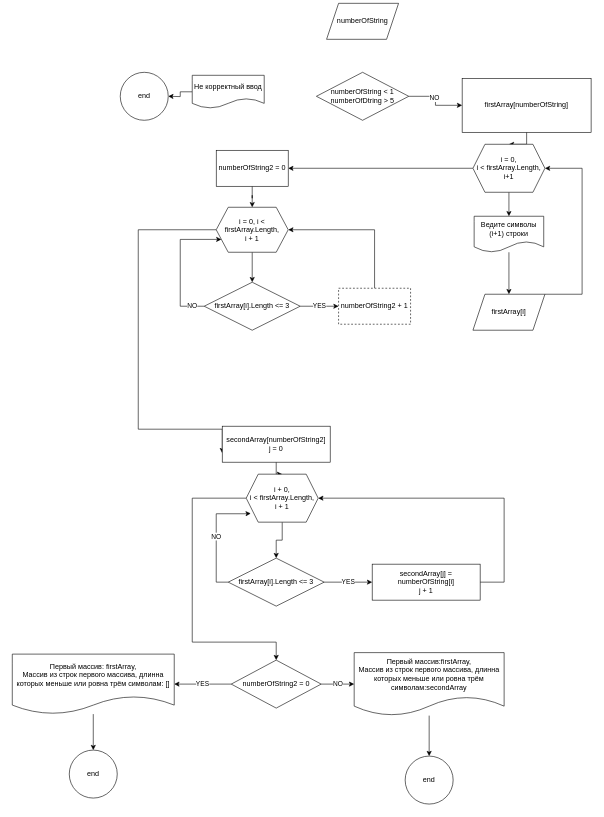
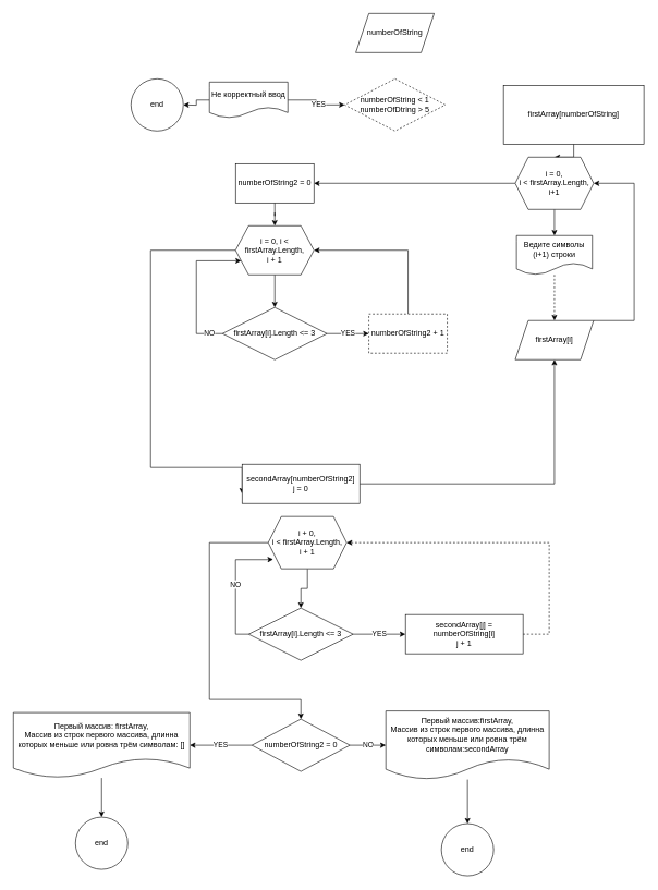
- <mxCell id="2" value="numberOfString" style="shape=parallelogram;perimeter=parallelogramPerimeter;whiteSpace=wrap;html=1;fixedSize=1;" vertex="1" parent="1"><mxGeometry x="544" y="5" width="120" height="60" as="geometry" /></mxCell>
+ <mxCell id="2" value="numberOfString" style="shape=parallelogram;perimeter=parallelogramPerimeter;whiteSpace=wrap;html=1;fixedSize=1;" vertex="1" parent="1"><mxGeometry x="544" y="20" width="120" height="60" as="geometry" /></mxCell>
+ <mxCell id="6" value="" style="edgeStyle=orthogonalEdgeStyle;rounded=0;orthogonalLoop=1;jettySize=auto;html=1;" edge="1" parent="1" source="9" target="5"><mxGeometry relative="1" as="geometry" /></mxCell>
+ <mxCell id="7" value="YES" style="edgeLabel;html=1;align=center;verticalAlign=middle;resizable=0;points=[];" vertex="1" connectable="0" parent="6"><mxGeometry x="0.058" y="3" relative="1" as="geometry"><mxPoint as="offset" /></mxGeometry></mxCell>
- <mxCell id="5" value="numberOfString &amp;lt; 1&lt;br&gt;numberOfDtring &amp;gt; 5" style="rhombus;whiteSpace=wrap;html=1;" vertex="1" parent="1"><mxGeometry x="527" y="120" width="154" height="80" as="geometry" /></mxCell>
+ <mxCell id="5" value="numberOfString &amp;lt; 1&lt;br&gt;numberOfDtring &amp;gt; 5" style="rhombus;whiteSpace=wrap;html=1;dashed=1;" vertex="1" parent="1"><mxGeometry x="527" y="120" width="154" height="80" as="geometry" /></mxCell>
- <mxCell id="3" value="" style="edgeStyle=orthogonalEdgeStyle;rounded=0;orthogonalLoop=1;jettySize=auto;html=1;" edge="1" parent="1" source="5" target="12"><mxGeometry relative="1" as="geometry" /></mxCell>
- <mxCell id="4" value="NO" style="edgeLabel;html=1;align=center;verticalAlign=middle;resizable=0;points=[];" vertex="1" connectable="0" parent="3"><mxGeometry x="-0.2" y="-2" relative="1" as="geometry"><mxPoint as="offset" /></mxGeometry></mxCell>
- <mxCell id="16" value="" style="edgeStyle=orthogonalEdgeStyle;rounded=0;orthogonalLoop=1;jettySize=auto;html=1;" edge="1" parent="1" source="17" target="19"><mxGeometry relative="1" as="geometry" /></mxCell>
+ <mxCell id="16" value="" style="edgeStyle=orthogonalEdgeStyle;rounded=0;orthogonalLoop=1;jettySize=auto;html=1;dashed=1;" edge="1" parent="1" source="17" target="19"><mxGeometry relative="1" as="geometry" /></mxCell>
- <mxCell id="30" value="" style="edgeStyle=orthogonalEdgeStyle;rounded=0;orthogonalLoop=1;jettySize=auto;html=1;" edge="1" parent="1" source="31" target="34"><mxGeometry relative="1" as="geometry" /></mxCell>
+ <mxCell id="30" value="" style="edgeStyle=orthogonalEdgeStyle;rounded=0;orthogonalLoop=1;jettySize=auto;html=1;" edge="1" parent="1" source="31" target="19"><mxGeometry relative="1" as="geometry" /></mxCell>
- <mxCell id="38" style="edgeStyle=orthogonalEdgeStyle;rounded=0;orthogonalLoop=1;jettySize=auto;html=1;entryX=1;entryY=0.5;entryDx=0;entryDy=0;" edge="1" parent="1" source="39" target="34"><mxGeometry relative="1" as="geometry"><Array as="points"><mxPoint x="840" y="970" /><mxPoint x="840" y="830" /></Array></mxGeometry></mxCell>
+ <mxCell id="38" style="edgeStyle=orthogonalEdgeStyle;rounded=0;orthogonalLoop=1;jettySize=auto;html=1;entryX=1;entryY=0.5;entryDx=0;entryDy=0;dashed=1;" edge="1" parent="1" source="39" target="34"><mxGeometry relative="1" as="geometry"><Array as="points"><mxPoint x="840" y="970" /><mxPoint x="840" y="830" /></Array></mxGeometry></mxCell>
